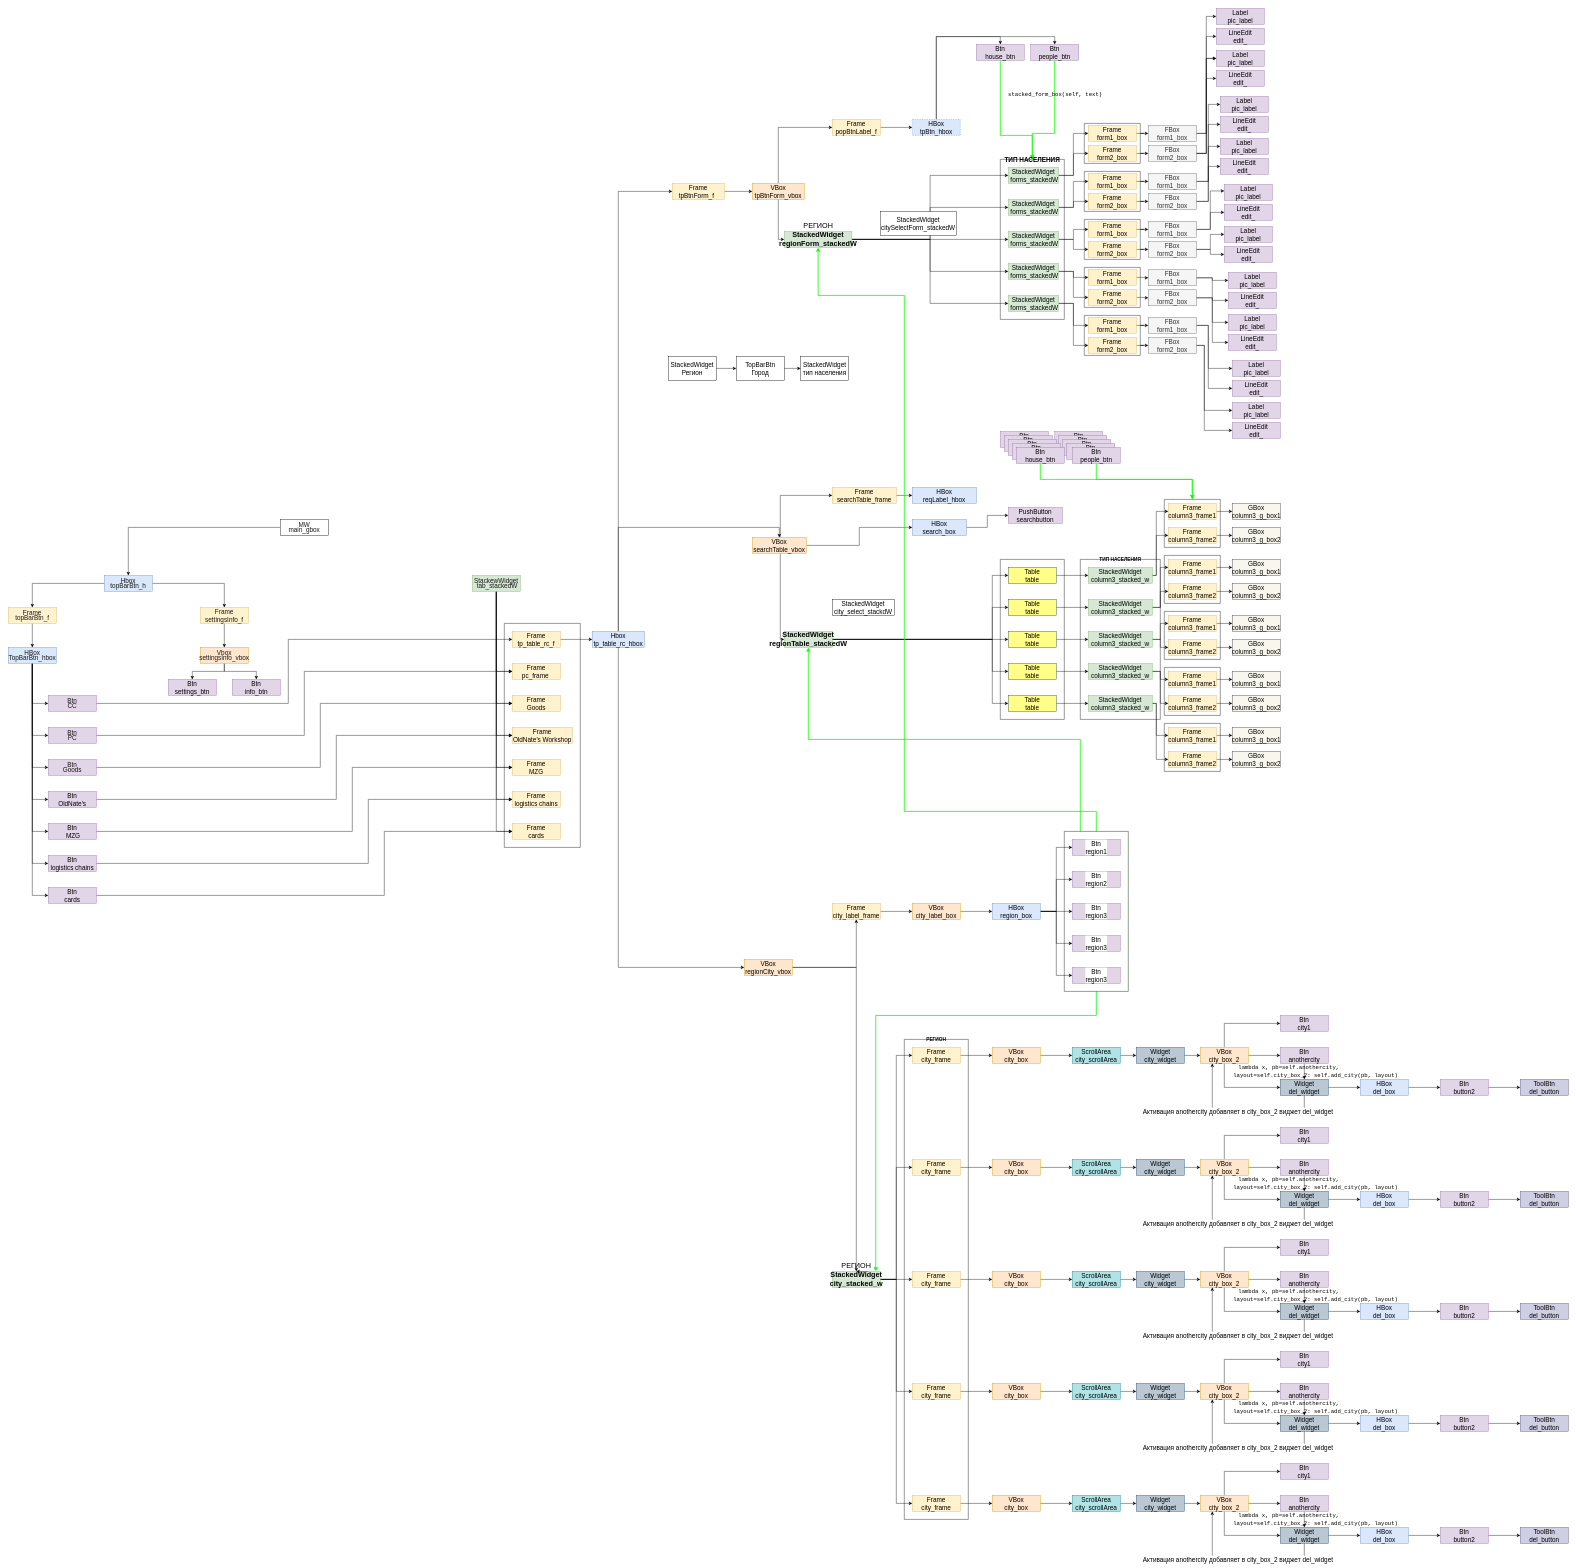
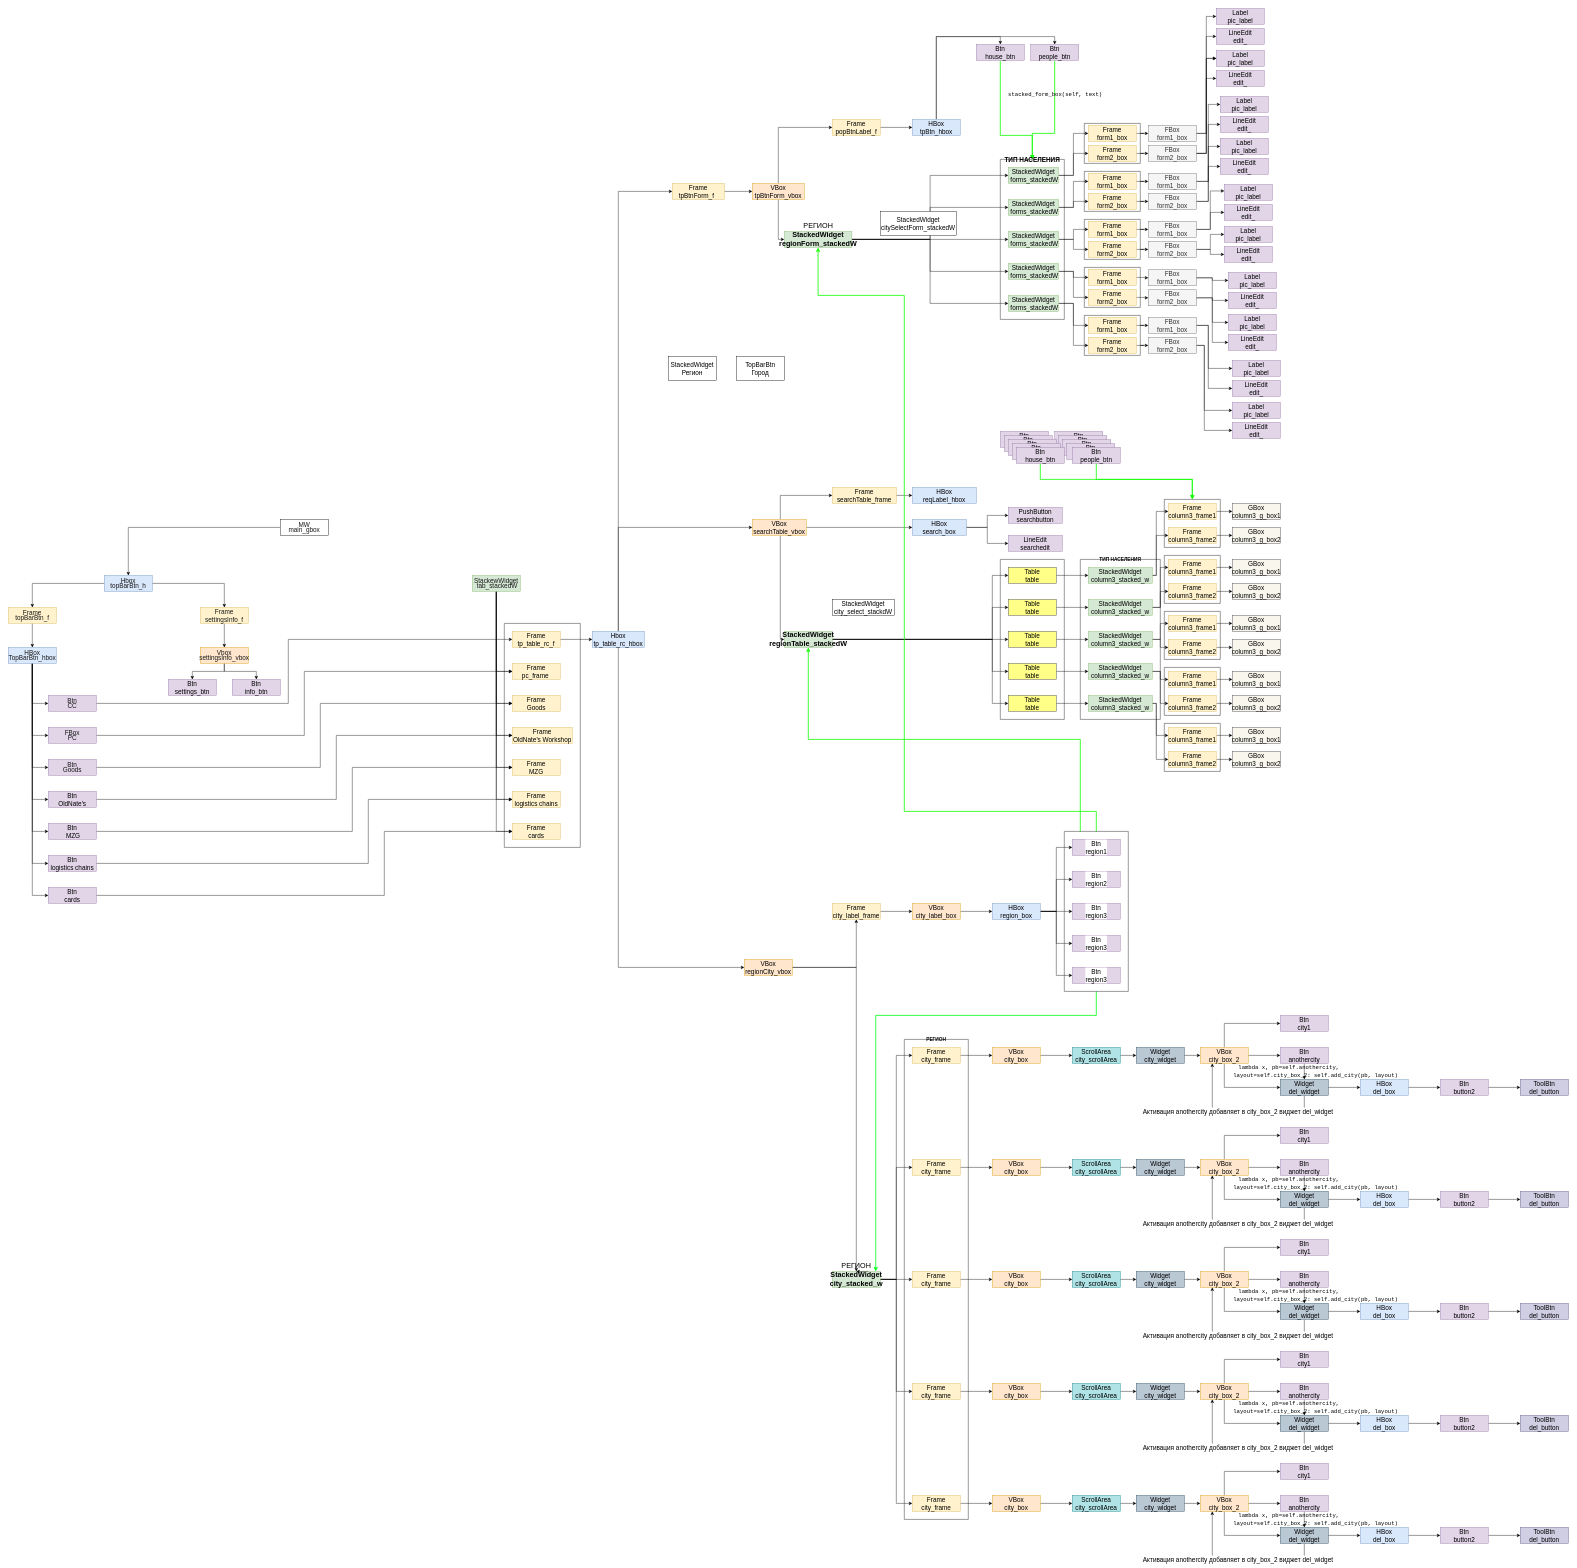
- <mxCell id="60" value="HBox&lt;br&gt;tpBtn_hbox" style="whiteSpace=wrap;html=1;fontSize=16;rounded=0;fillColor=#dae8fc;strokeColor=#6c8ebf;dashed=1;" parent="1" vertex="1"><mxGeometry x="2280" y="298" width="120" height="40" as="geometry" /></mxCell>
+ <mxCell id="60" value="HBox&lt;br&gt;tpBtn_hbox" style="whiteSpace=wrap;html=1;fontSize=16;rounded=0;fillColor=#dae8fc;strokeColor=#6c8ebf;" parent="1" vertex="1"><mxGeometry x="2280" y="298" width="120" height="40" as="geometry" /></mxCell>
- <mxCell id="413" style="edgeStyle=orthogonalEdgeStyle;rounded=0;orthogonalLoop=1;jettySize=auto;html=1;entryX=0;entryY=0.5;entryDx=0;entryDy=0;fontSize=16;fontColor=#000000;" parent="1" source="414" target="416" edge="1"><mxGeometry relative="1" as="geometry" /></mxCell>
- <mxCell id="415" style="edgeStyle=orthogonalEdgeStyle;rounded=0;orthogonalLoop=1;jettySize=auto;html=1;entryX=0;entryY=0.5;entryDx=0;entryDy=0;fontSize=16;fontColor=#000000;" parent="1" source="416" target="417" edge="1"><mxGeometry relative="1" as="geometry" /></mxCell>
- <mxCell id="417" value="StackedWidget&lt;br&gt;тип населения" style="rounded=0;whiteSpace=wrap;html=1;labelBackgroundColor=none;fontSize=16;fontColor=#000000;fillColor=none;" parent="1" vertex="1"><mxGeometry x="2001" y="890.5" width="120" height="60" as="geometry" /></mxCell>
+ <mxCell id="183" style="edgeStyle=orthogonalEdgeStyle;rounded=0;orthogonalLoop=1;jettySize=auto;html=1;fontSize=16;fontColor=default;" parent="1" source="184" target="186" edge="1"><mxGeometry relative="1" as="geometry" /></mxCell>
+ <mxCell id="186" value="LineEdit&lt;br&gt;searchedit" style="rounded=0;whiteSpace=wrap;html=1;fontSize=16;fillColor=#e1d5e7;strokeColor=#9673a6;" parent="1" vertex="1"><mxGeometry x="2520" y="1338" width="135" height="40" as="geometry" /></mxCell>
- <mxCell id="78" value="VBox&lt;br&gt;searchTable_vbox" style="rounded=0;whiteSpace=wrap;html=1;fontSize=16;fillColor=#ffe6cc;strokeColor=#d79b00;" parent="1" vertex="1"><mxGeometry x="1880" y="1343" width="135" height="40" as="geometry" /></mxCell>
+ <mxCell id="78" value="VBox&lt;br&gt;searchTable_vbox" style="rounded=0;whiteSpace=wrap;html=1;fontSize=16;fillColor=#ffe6cc;strokeColor=#d79b00;" parent="1" vertex="1"><mxGeometry x="1880" y="1298" width="135" height="40" as="geometry" /></mxCell>
- <mxCell id="32" value="&lt;p style=&quot;margin: 0px; line-height: 100%;&quot; align=&quot;center&quot;&gt;&lt;font face=&quot;Arial&quot; color=&quot;#191919&quot;&gt;&lt;span style=&quot;font-size: 16px;&quot;&gt;Btn&lt;/span&gt;&lt;/font&gt;&lt;/p&gt;&lt;p style=&quot;margin: 0px; line-height: 100%;&quot; align=&quot;center&quot;&gt;&lt;font face=&quot;Arial&quot; color=&quot;#191919&quot;&gt;&lt;span style=&quot;font-size: 16px;&quot;&gt;PC&lt;/span&gt;&lt;/font&gt;&lt;/p&gt;" style="rounded=0;whiteSpace=wrap;html=1;fillColor=#e1d5e7;strokeColor=#9673a6;" parent="1" vertex="1"><mxGeometry x="120" y="1818" width="120" height="40" as="geometry" /></mxCell>
+ <mxCell id="32" value="&lt;p style=&quot;margin: 0px; line-height: 100%;&quot; align=&quot;center&quot;&gt;&lt;font face=&quot;Arial&quot; color=&quot;#191919&quot;&gt;&lt;span style=&quot;font-size: 16px;&quot;&gt;FBox&lt;/span&gt;&lt;/font&gt;&lt;/p&gt;&lt;p style=&quot;margin: 0px; line-height: 100%;&quot; align=&quot;center&quot;&gt;&lt;font face=&quot;Arial&quot; color=&quot;#191919&quot;&gt;&lt;span style=&quot;font-size: 16px;&quot;&gt;PC&lt;/span&gt;&lt;/font&gt;&lt;/p&gt;" style="rounded=0;whiteSpace=wrap;html=1;fillColor=#e1d5e7;strokeColor=#9673a6;" parent="1" vertex="1"><mxGeometry x="120" y="1818" width="120" height="40" as="geometry" /></mxCell>
